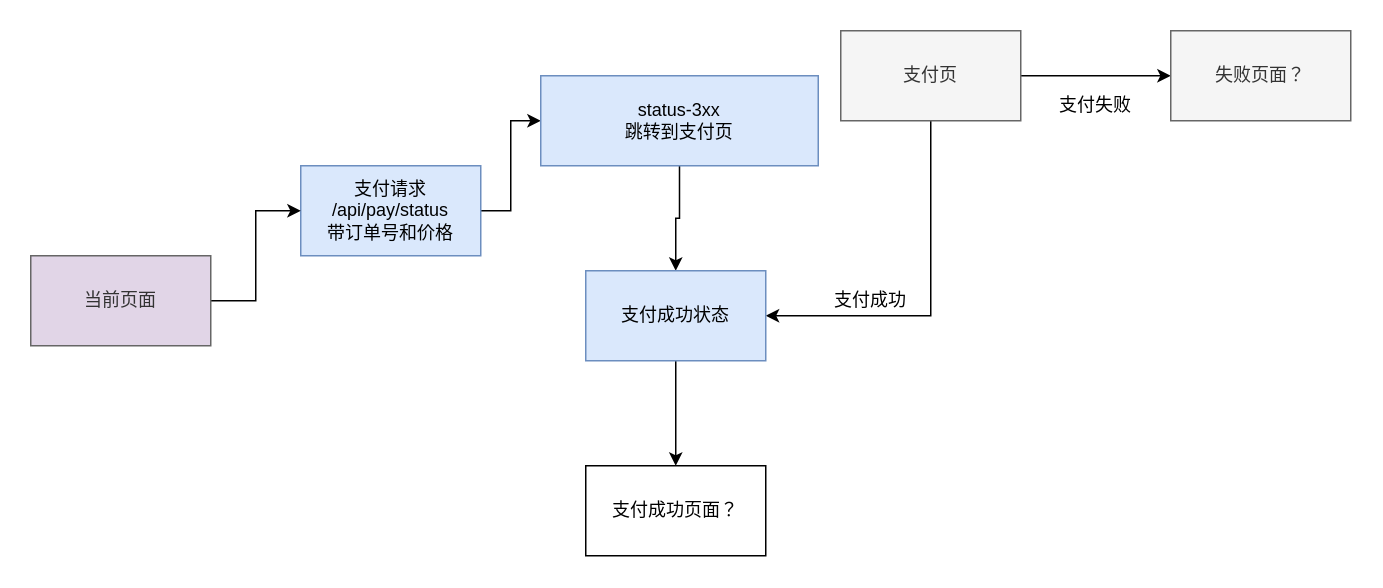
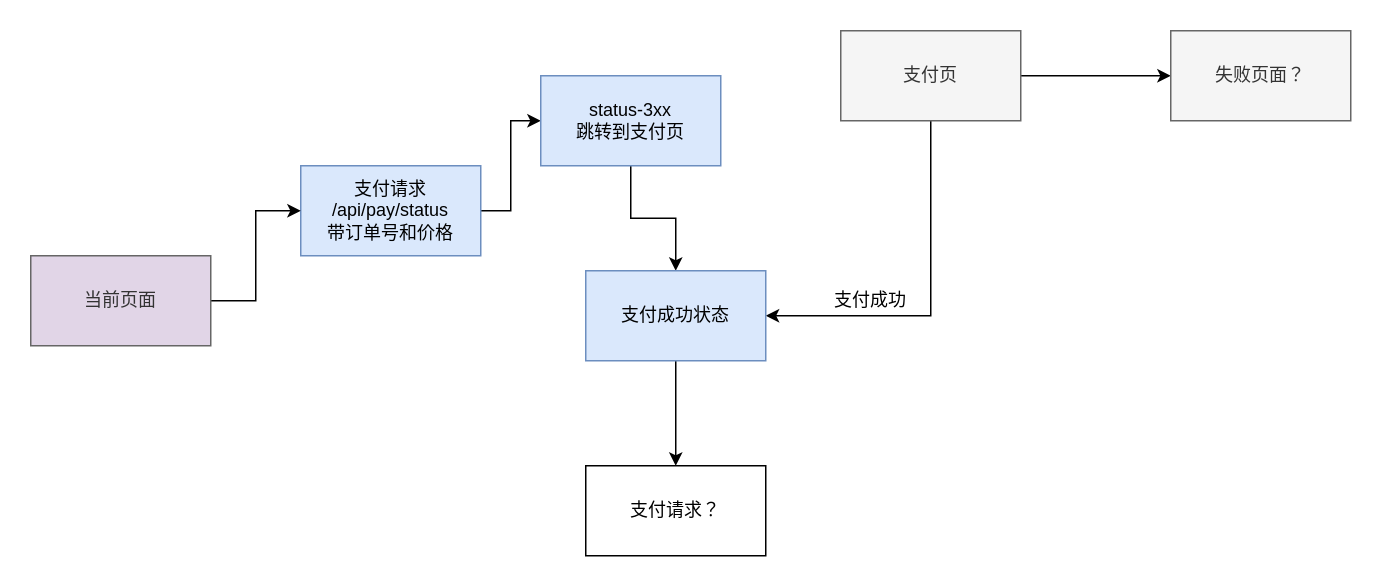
- <mxCell id="16" value="支付失败" style="text;html=1;strokeColor=none;fillColor=none;align=center;verticalAlign=middle;whiteSpace=wrap;rounded=0;" vertex="1" parent="1"><mxGeometry x="700" y="60" width="60" height="20" as="geometry" /></mxCell>
- <mxCell id="5" value="status-3xx&lt;br&gt;跳转到支付页" style="rounded=0;whiteSpace=wrap;html=1;fillColor=#dae8fc;strokeColor=#6c8ebf;" vertex="1" parent="1"><mxGeometry x="360" y="50" width="185" height="60" as="geometry" /></mxCell>
+ <mxCell id="5" value="status-3xx&lt;br&gt;跳转到支付页" style="rounded=0;whiteSpace=wrap;html=1;fillColor=#dae8fc;strokeColor=#6c8ebf;" vertex="1" parent="1"><mxGeometry x="360" y="50" width="120" height="60" as="geometry" /></mxCell>
- <mxCell id="13" value="支付成功页面？" style="rounded=0;whiteSpace=wrap;html=1;" vertex="1" parent="1"><mxGeometry x="390" y="310" width="120" height="60" as="geometry" /></mxCell>
+ <mxCell id="13" value="支付请求？" style="rounded=0;whiteSpace=wrap;html=1;" vertex="1" parent="1"><mxGeometry x="390" y="310" width="120" height="60" as="geometry" /></mxCell>
